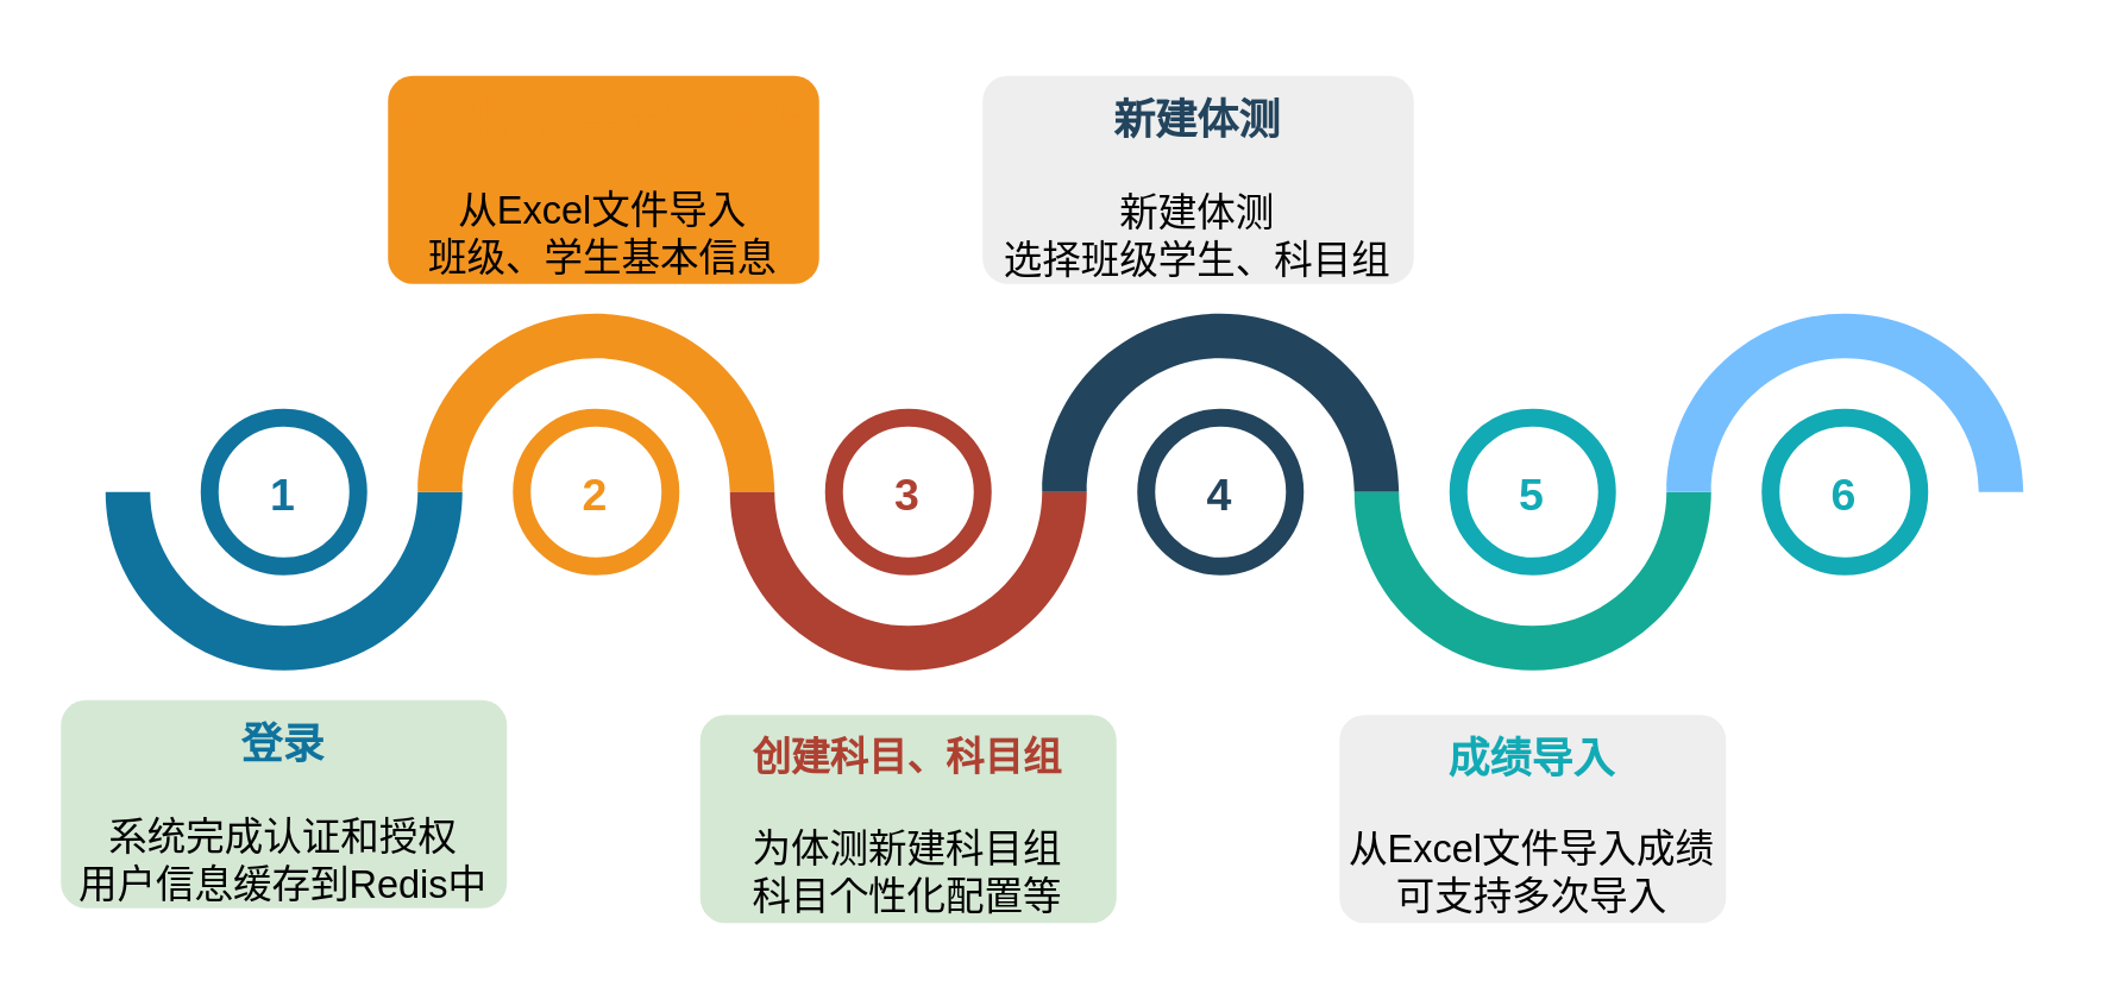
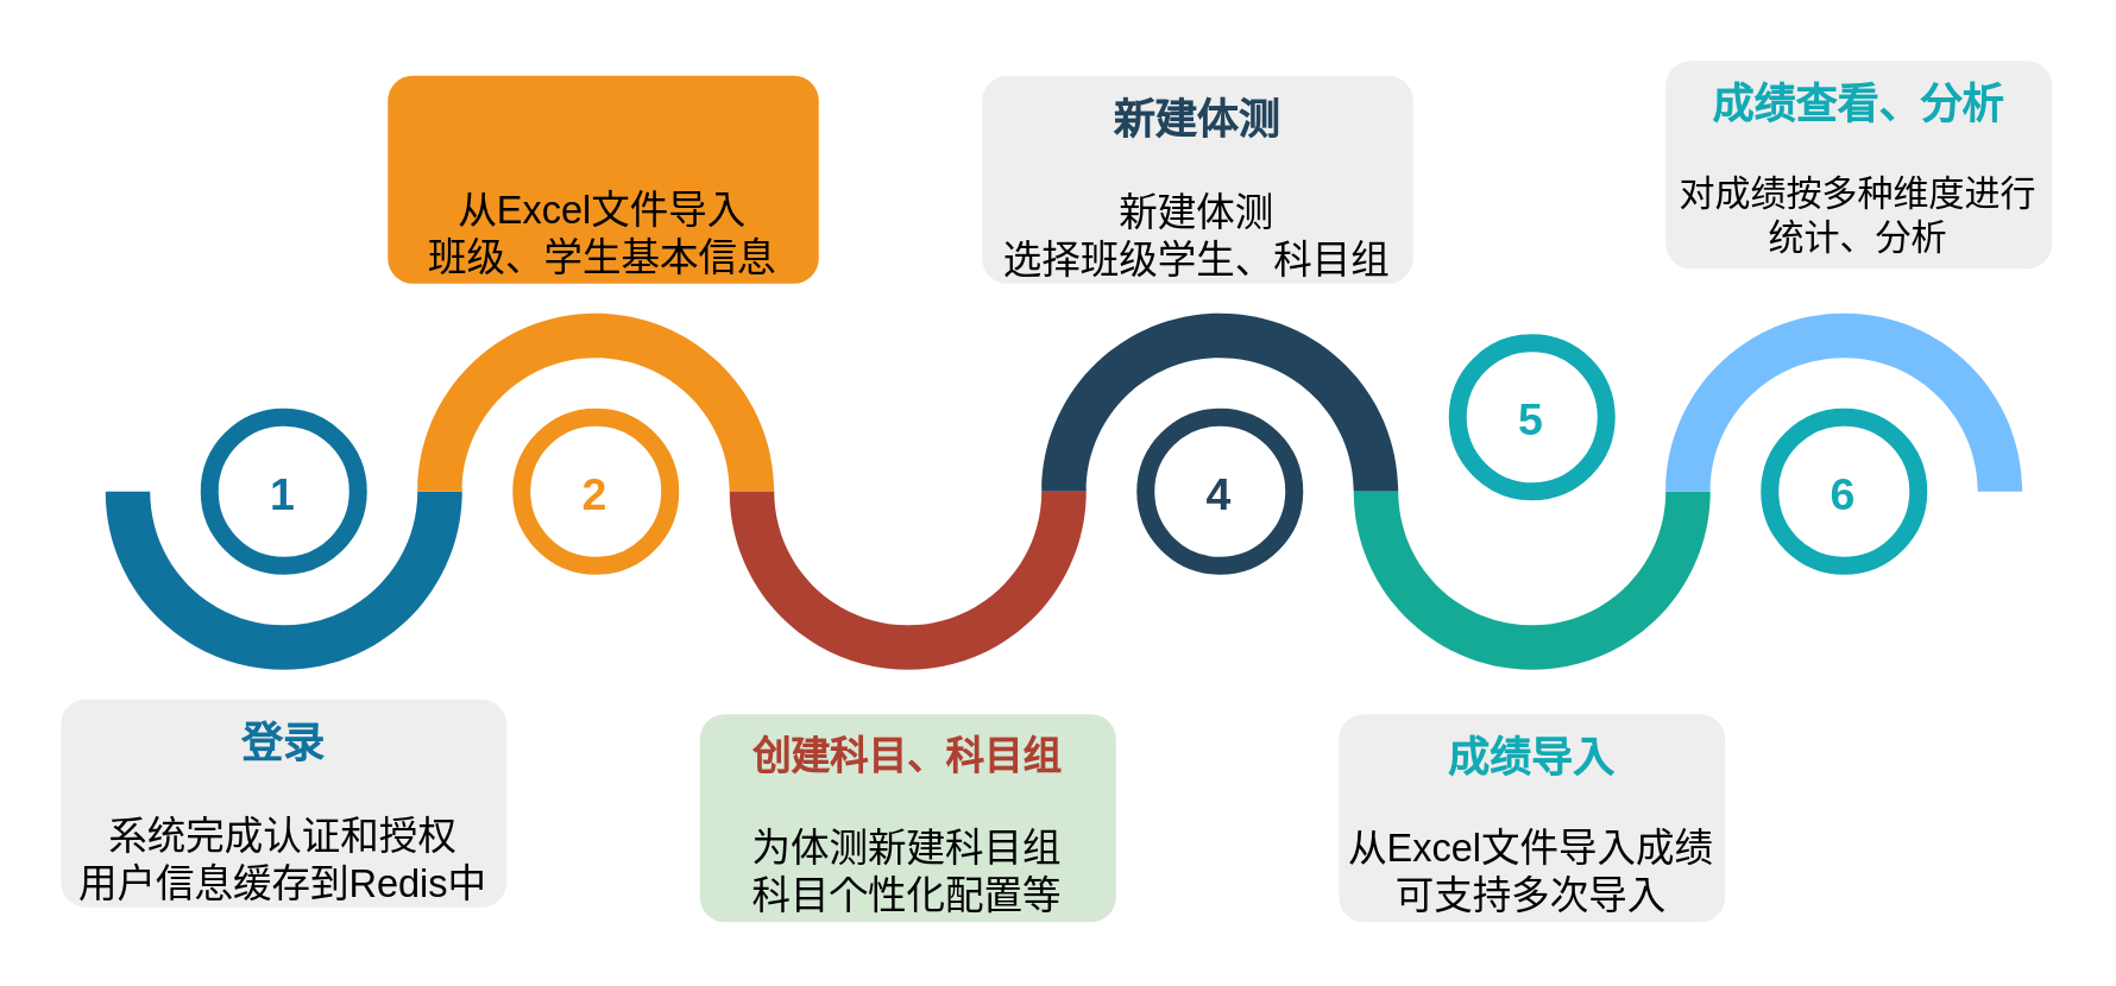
+ <mxCell id="19" value="&lt;font&gt;&lt;font color=&quot;#12aab5&quot; size=&quot;1&quot;&gt;&lt;b style=&quot;font-size: 14px&quot;&gt;成绩查看、分析&lt;/b&gt;&lt;/font&gt;&lt;br&gt;&lt;br&gt;对成绩按多种维度进行统计、分析&lt;br&gt;&lt;/font&gt;" style="rounded=1;strokeColor=none;fillColor=#EEEEEE;align=center;arcSize=12;verticalAlign=top;whiteSpace=wrap;html=1;fontSize=12;" vertex="1" parent="1"><mxGeometry x="560" y="20" width="130" height="70" as="geometry" /></mxCell>
- <mxCell id="14" value="3" style="shape=ellipse;strokeWidth=6;strokeColor=#AE4132;fontSize=15;html=0;fontStyle=1;fontColor=#AE4132;" vertex="1" parent="1"><mxGeometry x="280" y="140" width="50" height="50" as="geometry" /></mxCell>
- <mxCell id="16" value="5" style="shape=ellipse;strokeWidth=6;strokeColor=#12AAB5;fontSize=15;html=0;fontStyle=1;fontColor=#12AAB5;" vertex="1" parent="1"><mxGeometry x="490" y="140" width="50" height="50" as="geometry" /></mxCell>
+ <mxCell id="16" value="5" style="shape=ellipse;strokeWidth=6;strokeColor=#12AAB5;fontSize=15;html=0;fontStyle=1;fontColor=#12AAB5;" vertex="1" parent="1"><mxGeometry x="490" y="115" width="50" height="50" as="geometry" /></mxCell>
- <mxCell id="2" value="&lt;font style=&quot;font-size: 13px&quot;&gt;&lt;font color=&quot;#10739e&quot;&gt;&lt;b style=&quot;font-size: 14px&quot;&gt;登录&lt;br&gt;&lt;/b&gt;&lt;/font&gt;&lt;span&gt;&lt;br&gt;&lt;/span&gt;系统完成认证和授权&lt;br&gt;用户信息缓存到Redis中&lt;br&gt;&lt;/font&gt;" style="rounded=1;strokeColor=none;fillColor=#d5e8d4;align=center;arcSize=12;verticalAlign=top;whiteSpace=wrap;html=1;fontSize=12;" vertex="1" parent="1"><mxGeometry x="20" y="235" width="150" height="70" as="geometry" /></mxCell>
+ <mxCell id="2" value="&lt;font style=&quot;font-size: 13px&quot;&gt;&lt;font color=&quot;#10739e&quot;&gt;&lt;b style=&quot;font-size: 14px&quot;&gt;登录&lt;br&gt;&lt;/b&gt;&lt;/font&gt;&lt;span&gt;&lt;br&gt;&lt;/span&gt;系统完成认证和授权&lt;br&gt;用户信息缓存到Redis中&lt;br&gt;&lt;/font&gt;" style="rounded=1;strokeColor=none;fillColor=#EEEEEE;align=center;arcSize=12;verticalAlign=top;whiteSpace=wrap;html=1;fontSize=12;" vertex="1" parent="1"><mxGeometry x="20" y="235" width="150" height="70" as="geometry" /></mxCell>
